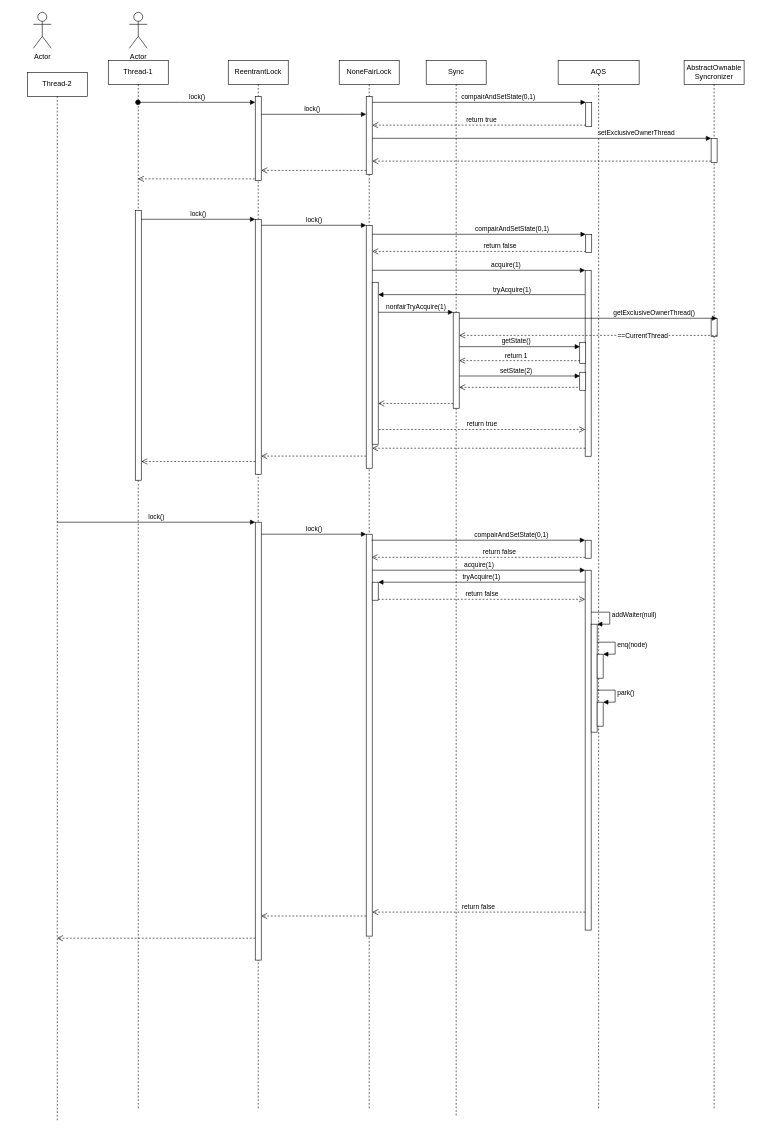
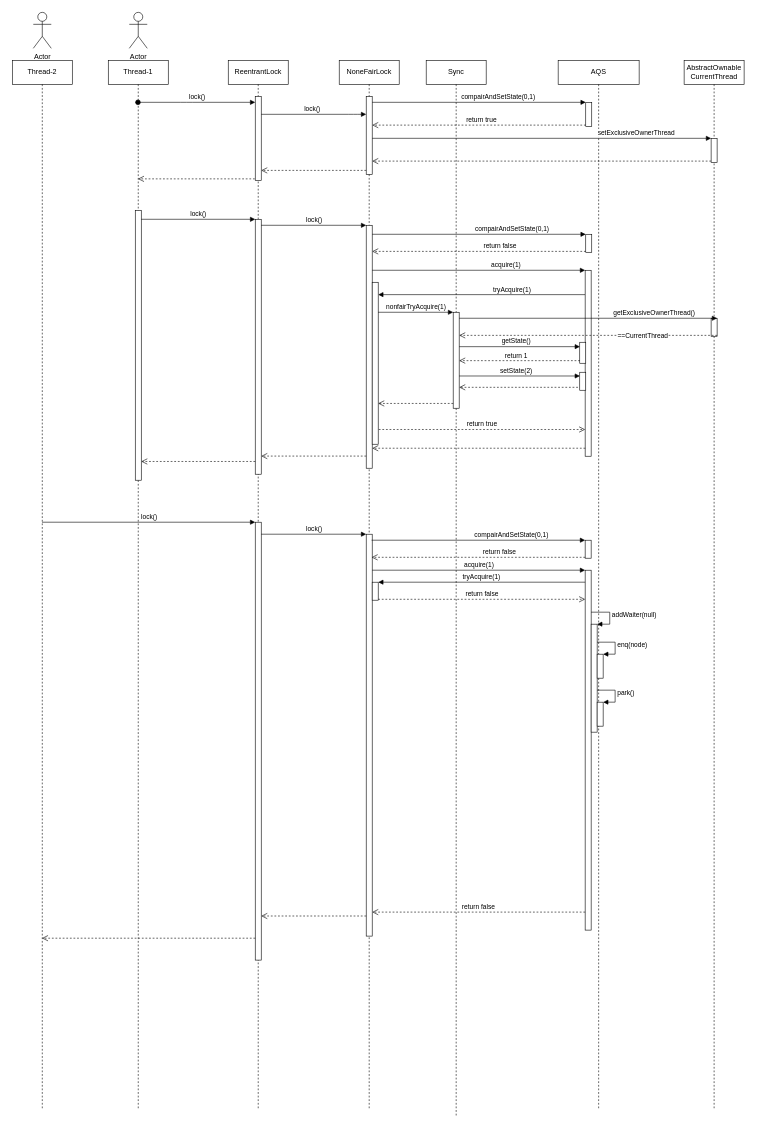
- <mxCell id="33" value="AbstractOwnable&lt;br&gt;Syncronizer" style="shape=umlLifeline;perimeter=lifelinePerimeter;whiteSpace=wrap;html=1;container=1;collapsible=0;recursiveResize=0;outlineConnect=0;" vertex="1" parent="1"><mxGeometry x="1140" y="100" width="100" height="1750" as="geometry" /></mxCell>
+ <mxCell id="33" value="AbstractOwnable&lt;br&gt;CurrentThread" style="shape=umlLifeline;perimeter=lifelinePerimeter;whiteSpace=wrap;html=1;container=1;collapsible=0;recursiveResize=0;outlineConnect=0;" vertex="1" parent="1"><mxGeometry x="1140" y="100" width="100" height="1750" as="geometry" /></mxCell>
- <mxCell id="63" value="Thread-2" style="shape=umlLifeline;perimeter=lifelinePerimeter;whiteSpace=wrap;html=1;container=1;collapsible=0;recursiveResize=0;outlineConnect=0;fillColor=#ffffff;" vertex="1" parent="1"><mxGeometry x="45" y="120" width="100" height="1750" as="geometry" /></mxCell>
+ <mxCell id="63" value="Thread-2" style="shape=umlLifeline;perimeter=lifelinePerimeter;whiteSpace=wrap;html=1;container=1;collapsible=0;recursiveResize=0;outlineConnect=0;fillColor=#ffffff;" vertex="1" parent="1"><mxGeometry x="20" y="100" width="100" height="1750" as="geometry" /></mxCell>
